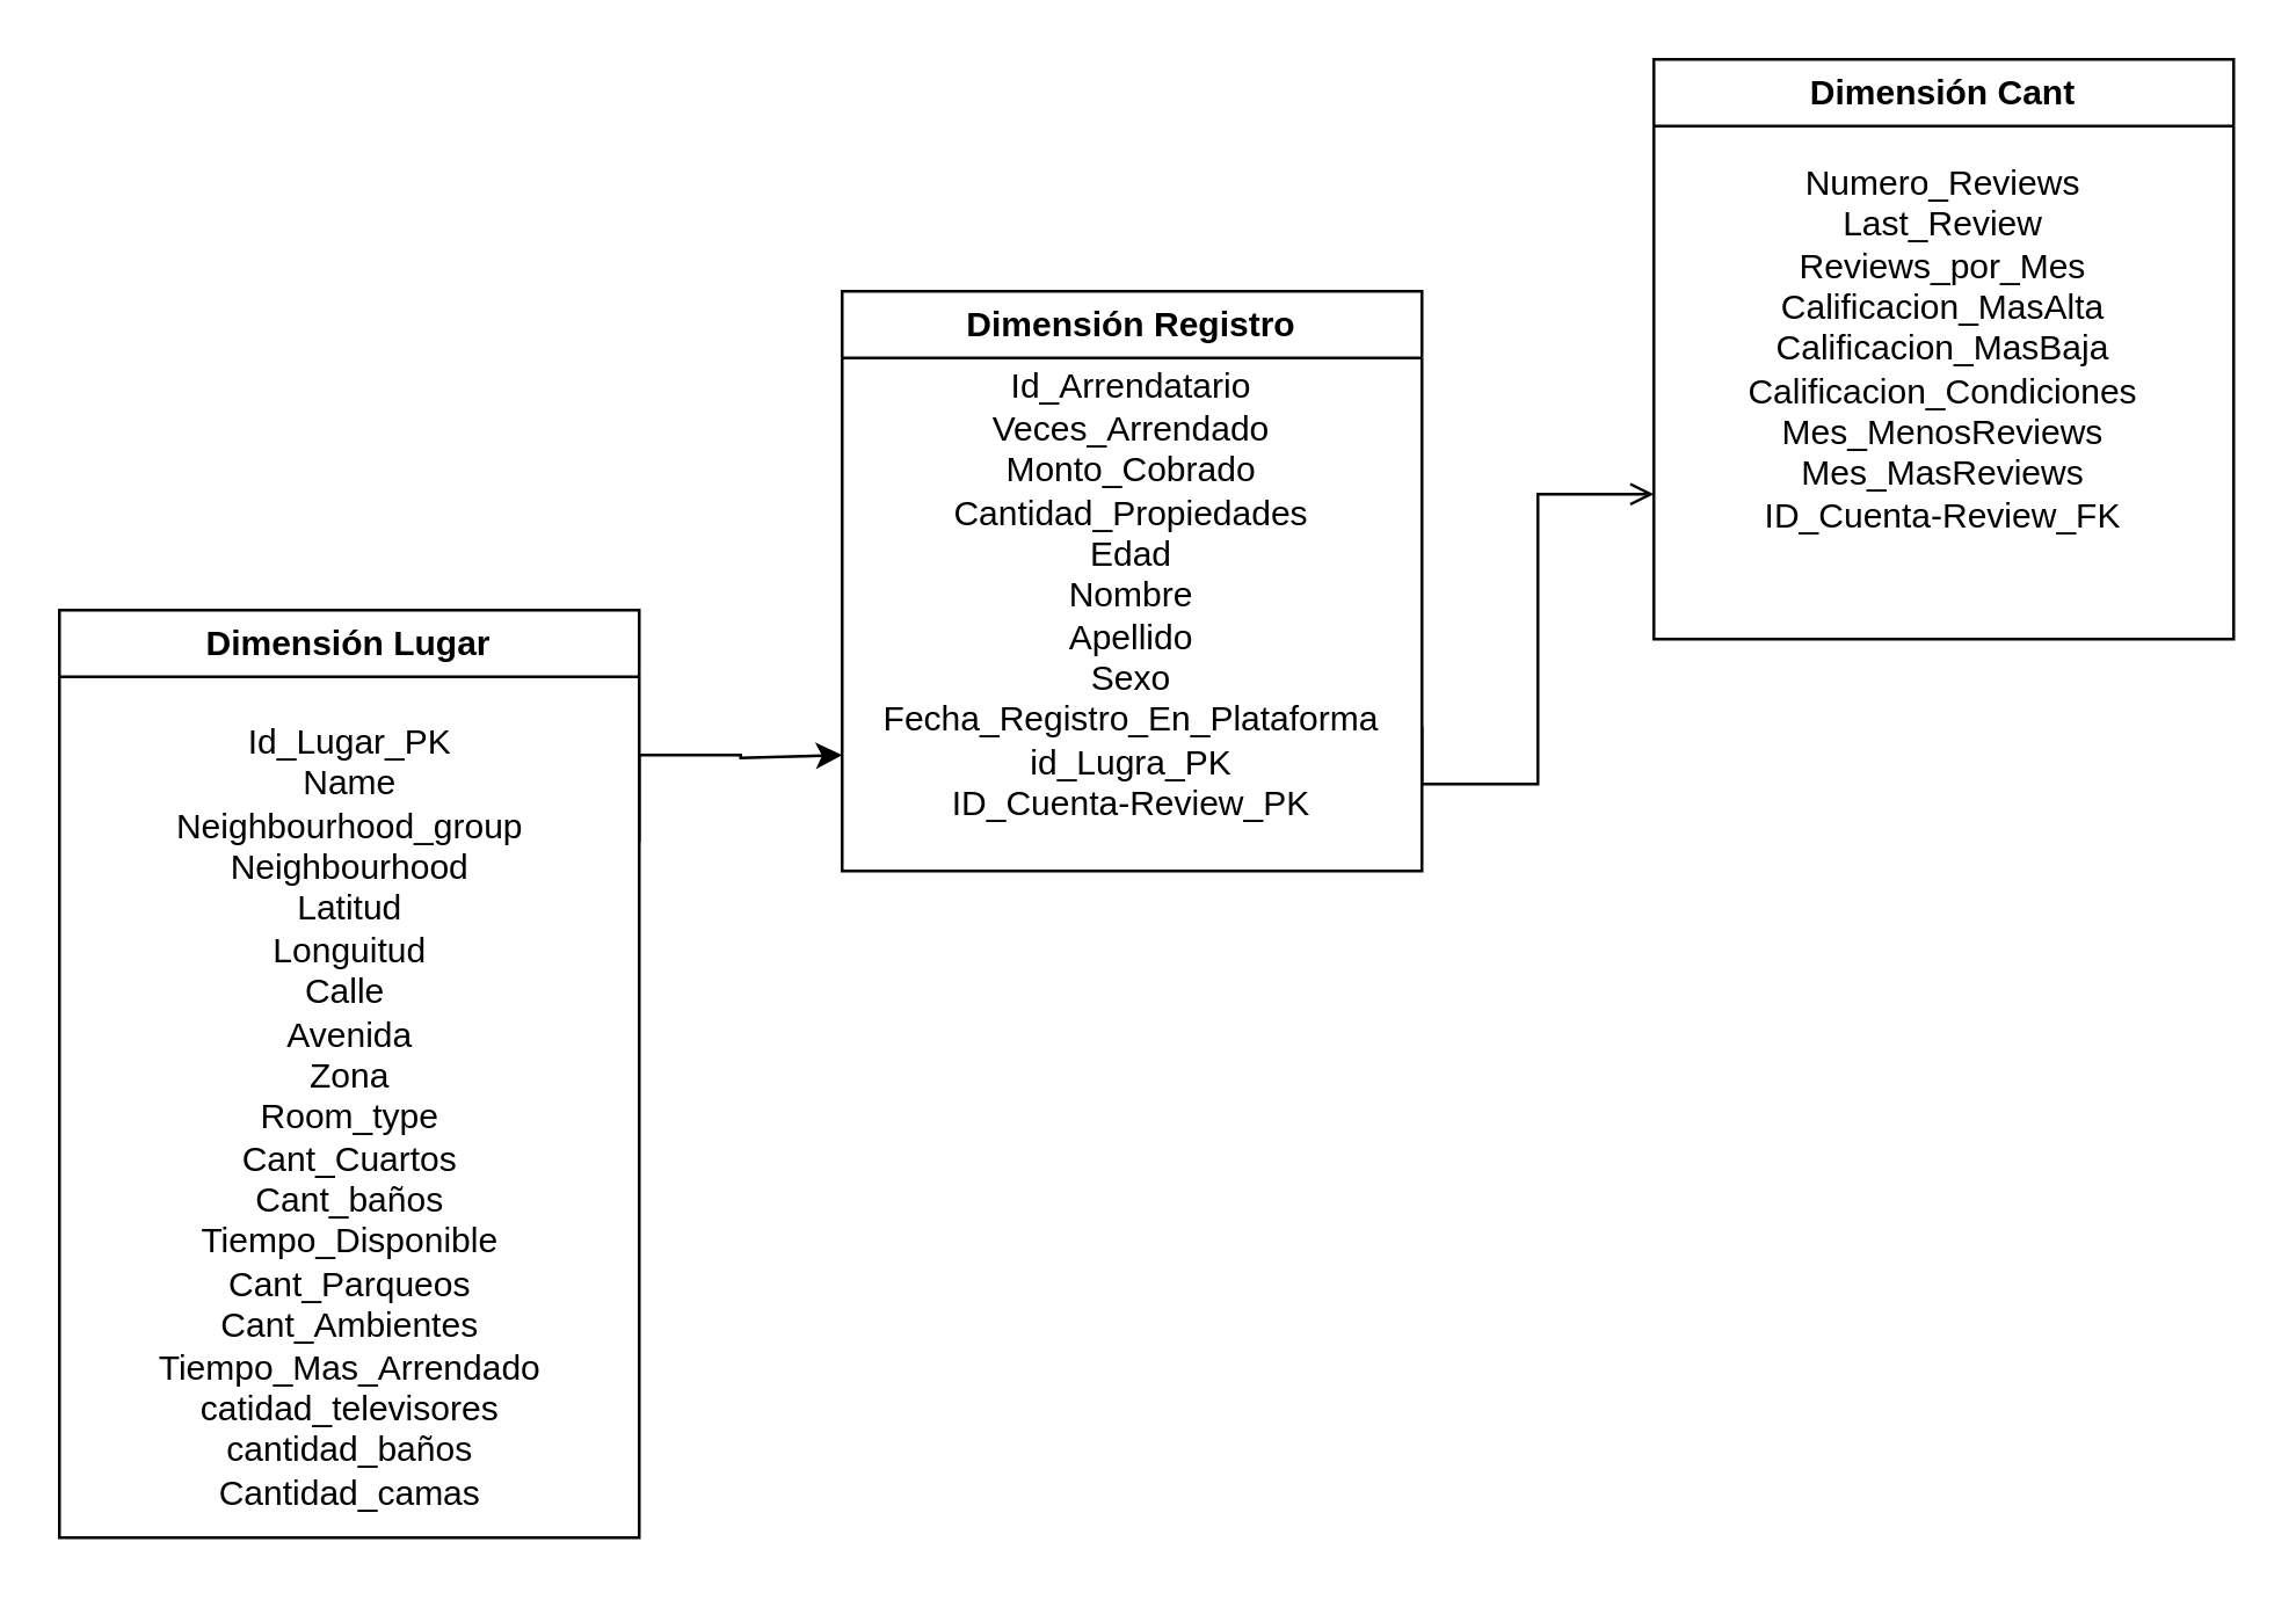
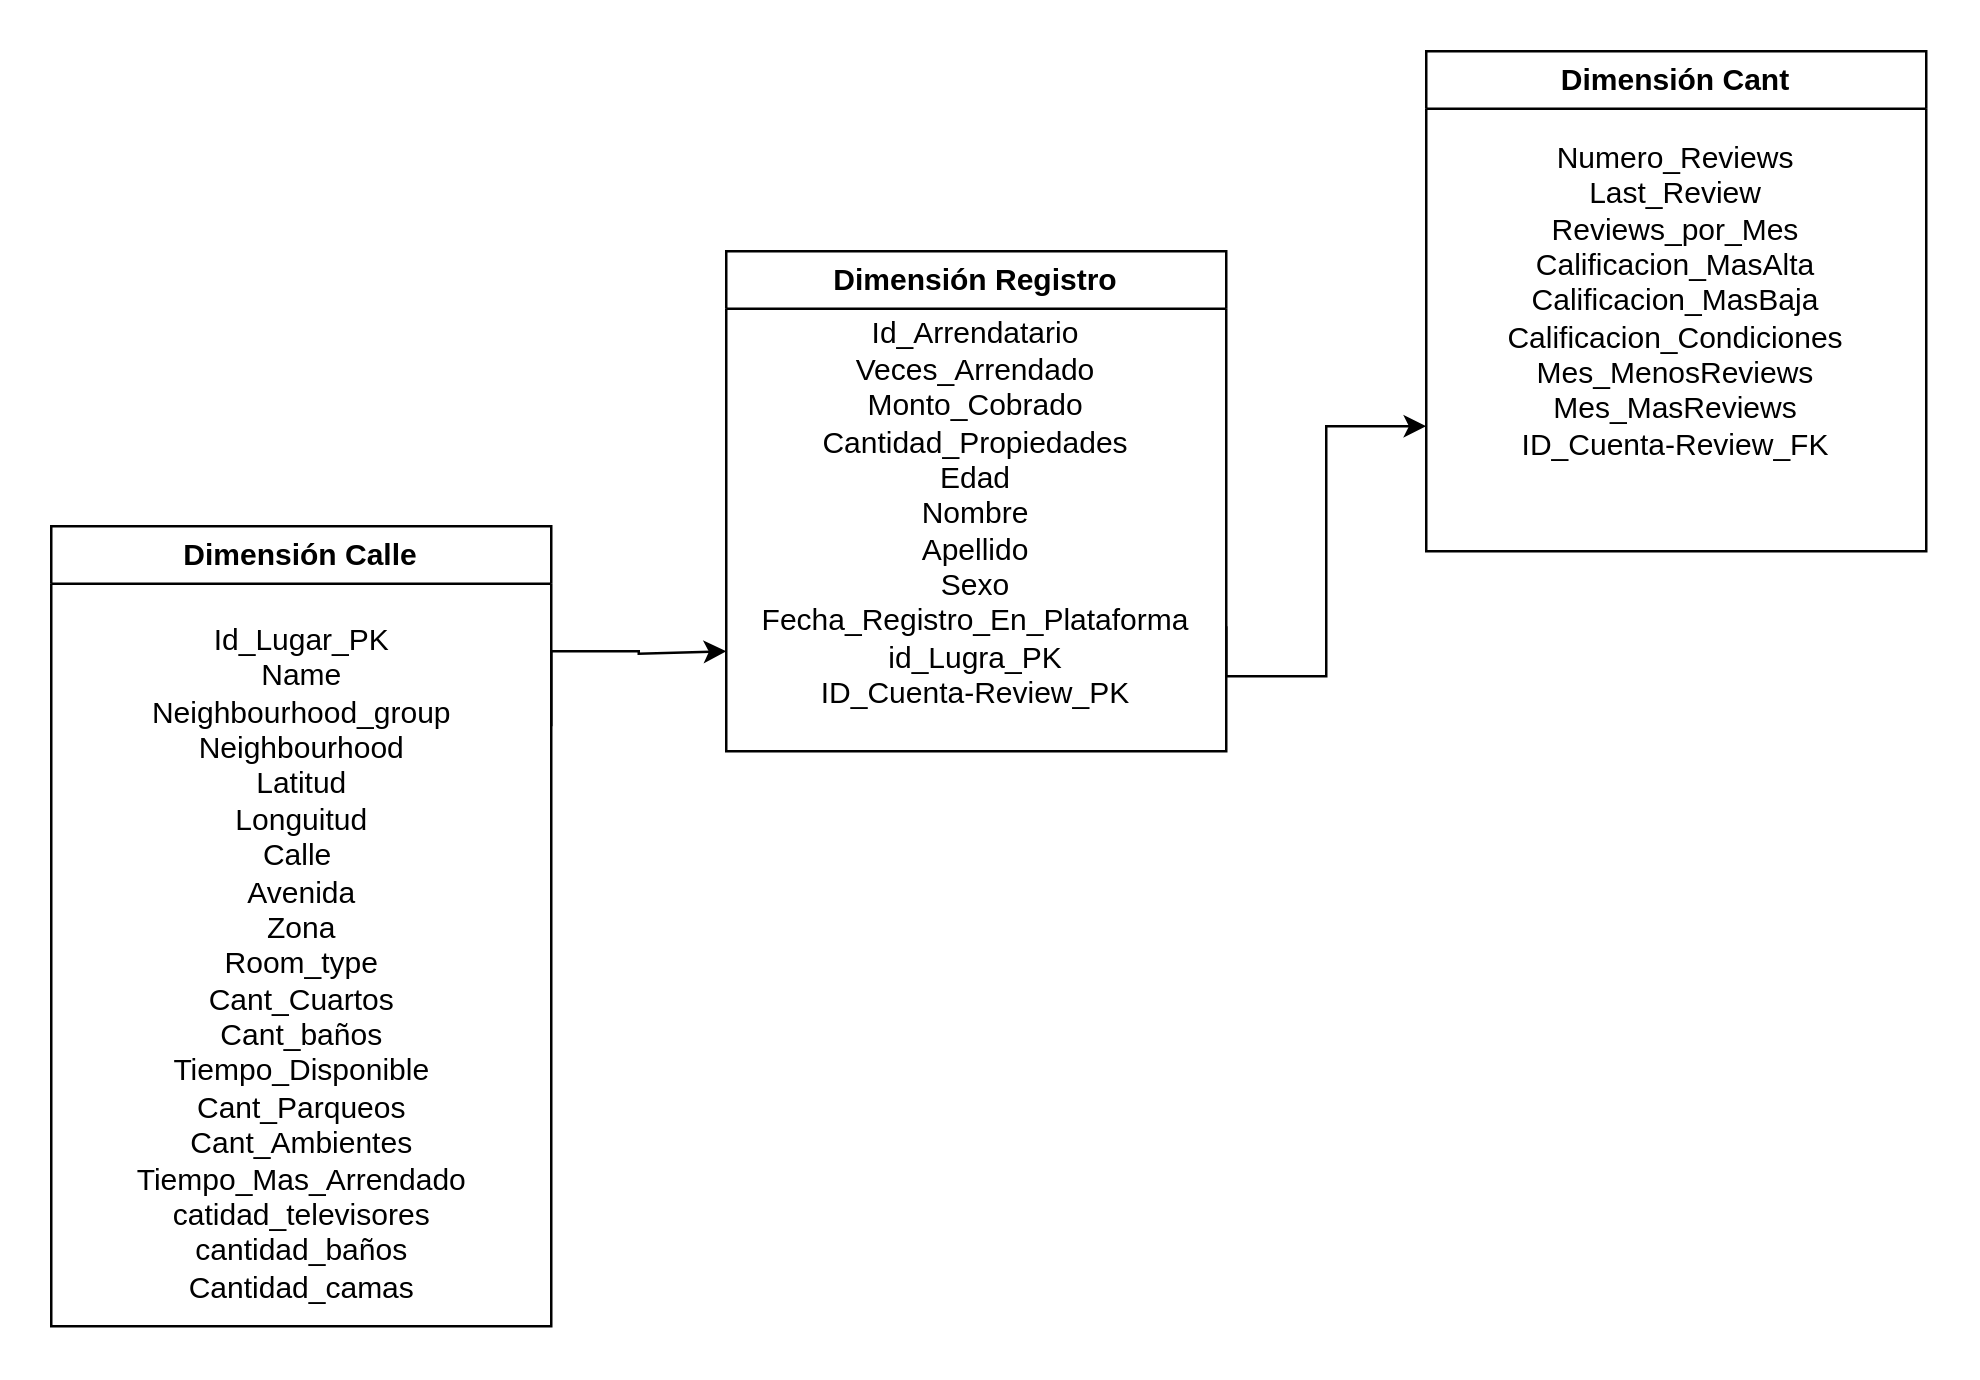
- <mxCell id="7" style="edgeStyle=orthogonalEdgeStyle;rounded=0;orthogonalLoop=1;jettySize=auto;html=1;exitX=1;exitY=0.75;exitDx=0;exitDy=0;entryX=0;entryY=0.75;entryDx=0;entryDy=0;endArrow=open;" edge="1" parent="1" source="8" target="2"><mxGeometry relative="1" as="geometry"><Array as="points"><mxPoint x="490" y="270" /><mxPoint x="530" y="270" /><mxPoint x="530" y="170" /></Array></mxGeometry></mxCell>
+ <mxCell id="7" style="edgeStyle=orthogonalEdgeStyle;rounded=0;orthogonalLoop=1;jettySize=auto;html=1;exitX=1;exitY=0.75;exitDx=0;exitDy=0;entryX=0;entryY=0.75;entryDx=0;entryDy=0;" edge="1" parent="1" source="8" target="2"><mxGeometry relative="1" as="geometry"><Array as="points"><mxPoint x="490" y="270" /><mxPoint x="530" y="270" /><mxPoint x="530" y="170" /></Array></mxGeometry></mxCell>
- <mxCell id="5" value="Dimensión Lugar" style="swimlane;whiteSpace=wrap;html=1;" vertex="1" parent="1"><mxGeometry x="20" y="210" width="200" height="320" as="geometry" /></mxCell>
+ <mxCell id="5" value="Dimensión Calle" style="swimlane;whiteSpace=wrap;html=1;" vertex="1" parent="1"><mxGeometry x="20" y="210" width="200" height="320" as="geometry" /></mxCell>
